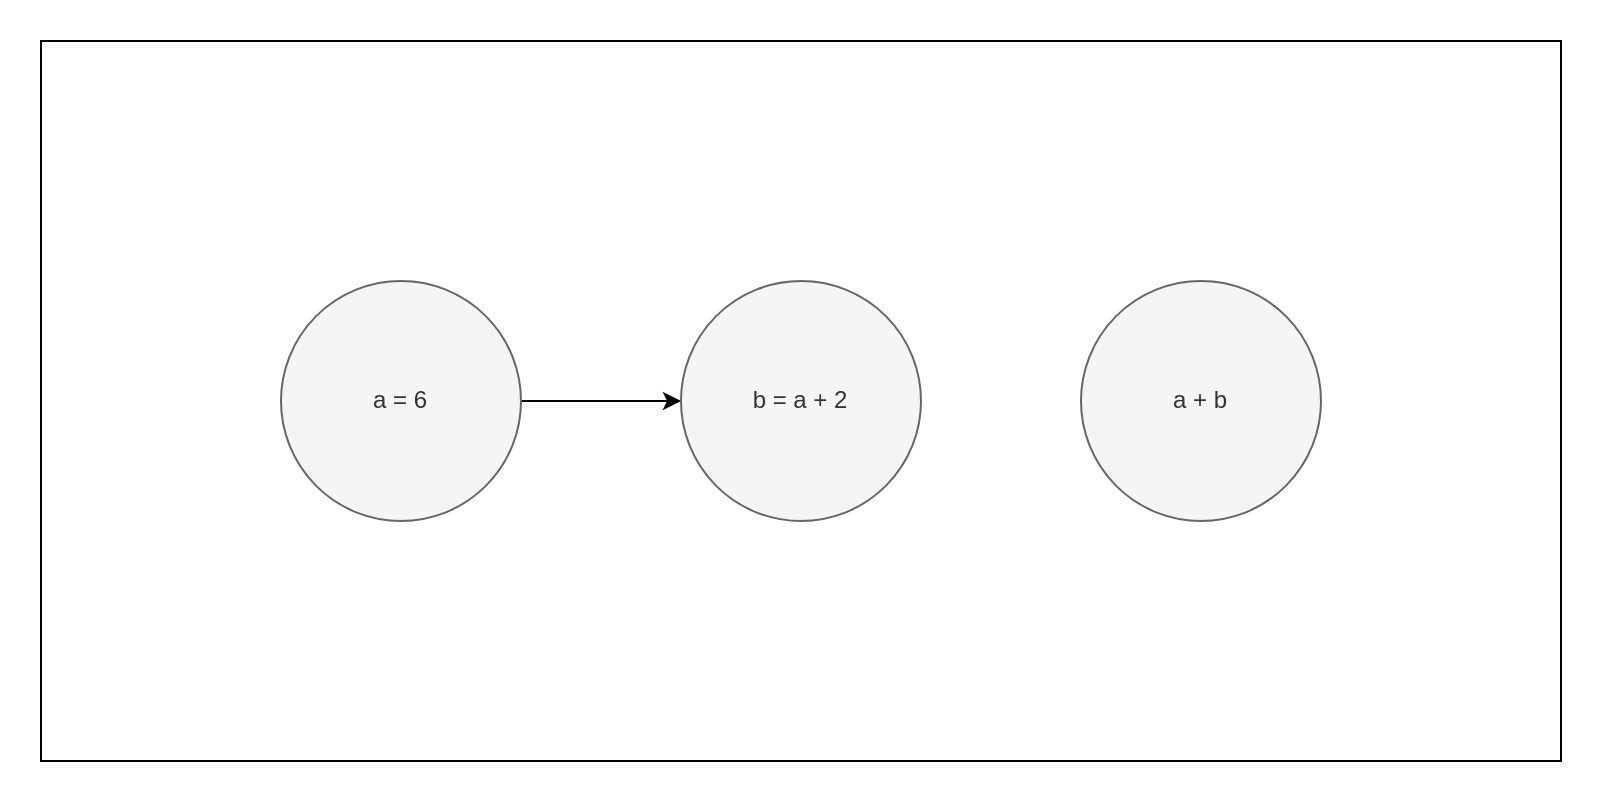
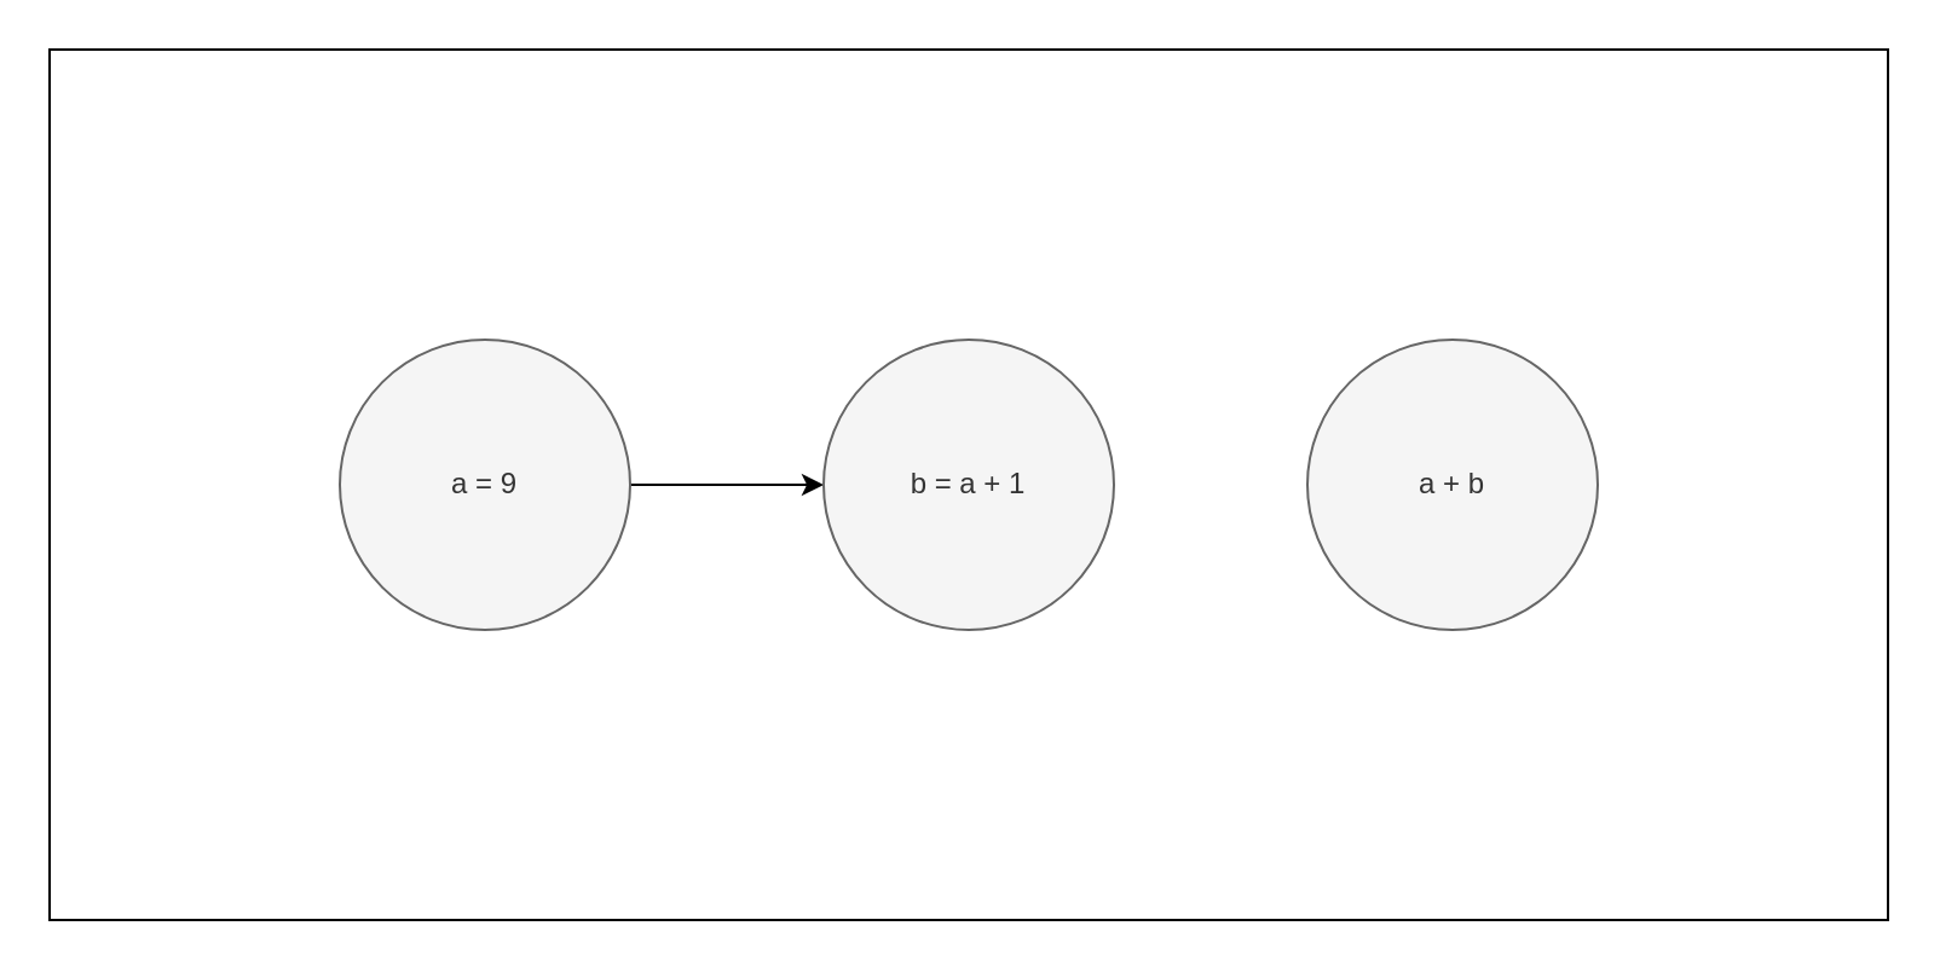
- <mxCell id="4" value="a = 6" style="ellipse;whiteSpace=wrap;html=1;aspect=fixed;fillColor=#f5f5f5;fontColor=#333333;strokeColor=#666666;" parent="1" vertex="1"><mxGeometry x="140" y="140" width="120" height="120" as="geometry" /></mxCell>
+ <mxCell id="4" value="a = 9" style="ellipse;whiteSpace=wrap;html=1;aspect=fixed;fillColor=#f5f5f5;fontColor=#333333;strokeColor=#666666;" parent="1" vertex="1"><mxGeometry x="140" y="140" width="120" height="120" as="geometry" /></mxCell>
- <mxCell id="5" value="b = a + 2" style="ellipse;whiteSpace=wrap;html=1;aspect=fixed;fillColor=#f5f5f5;fontColor=#333333;strokeColor=#666666;" parent="1" vertex="1"><mxGeometry x="340" y="140" width="120" height="120" as="geometry" /></mxCell>
+ <mxCell id="5" value="b = a + 1" style="ellipse;whiteSpace=wrap;html=1;aspect=fixed;fillColor=#f5f5f5;fontColor=#333333;strokeColor=#666666;" parent="1" vertex="1"><mxGeometry x="340" y="140" width="120" height="120" as="geometry" /></mxCell>
